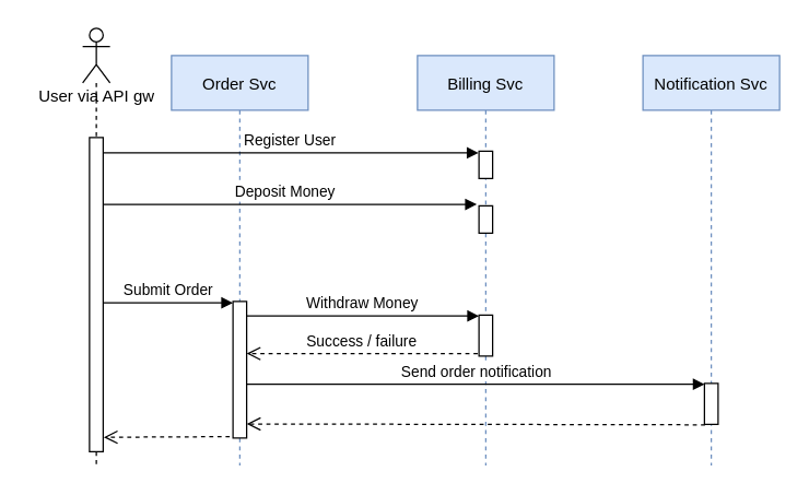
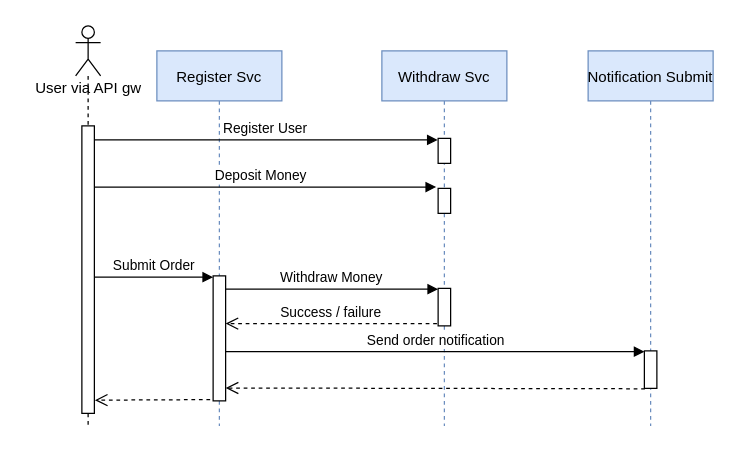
- <mxCell id="2" value="Order Svc" style="shape=umlLifeline;perimeter=lifelinePerimeter;container=1;collapsible=0;recursiveResize=0;rounded=0;shadow=0;strokeWidth=1;fillColor=#dae8fc;strokeColor=#6c8ebf;" parent="1" vertex="1"><mxGeometry x="125" y="40" width="100" height="300" as="geometry" /></mxCell>
+ <mxCell id="2" value="Register Svc" style="shape=umlLifeline;perimeter=lifelinePerimeter;container=1;collapsible=0;recursiveResize=0;rounded=0;shadow=0;strokeWidth=1;fillColor=#dae8fc;strokeColor=#6c8ebf;" parent="1" vertex="1"><mxGeometry x="125" y="40" width="100" height="300" as="geometry" /></mxCell>
- <mxCell id="4" value="Billing Svc" style="shape=umlLifeline;perimeter=lifelinePerimeter;container=1;collapsible=0;recursiveResize=0;rounded=0;shadow=0;strokeWidth=1;fillColor=#dae8fc;strokeColor=#6c8ebf;" parent="1" vertex="1"><mxGeometry x="305" y="40" width="100" height="300" as="geometry" /></mxCell>
+ <mxCell id="4" value="Withdraw Svc" style="shape=umlLifeline;perimeter=lifelinePerimeter;container=1;collapsible=0;recursiveResize=0;rounded=0;shadow=0;strokeWidth=1;fillColor=#dae8fc;strokeColor=#6c8ebf;" parent="1" vertex="1"><mxGeometry x="305" y="40" width="100" height="300" as="geometry" /></mxCell>
- <mxCell id="8" value="Notification Svc" style="shape=umlLifeline;perimeter=lifelinePerimeter;container=1;collapsible=0;recursiveResize=0;rounded=0;shadow=0;strokeWidth=1;fillColor=#dae8fc;strokeColor=#6c8ebf;" parent="1" vertex="1"><mxGeometry x="470" y="40" width="100" height="300" as="geometry" /></mxCell>
+ <mxCell id="8" value="Notification Submit" style="shape=umlLifeline;perimeter=lifelinePerimeter;container=1;collapsible=0;recursiveResize=0;rounded=0;shadow=0;strokeWidth=1;fillColor=#dae8fc;strokeColor=#6c8ebf;" parent="1" vertex="1"><mxGeometry x="470" y="40" width="100" height="300" as="geometry" /></mxCell>
